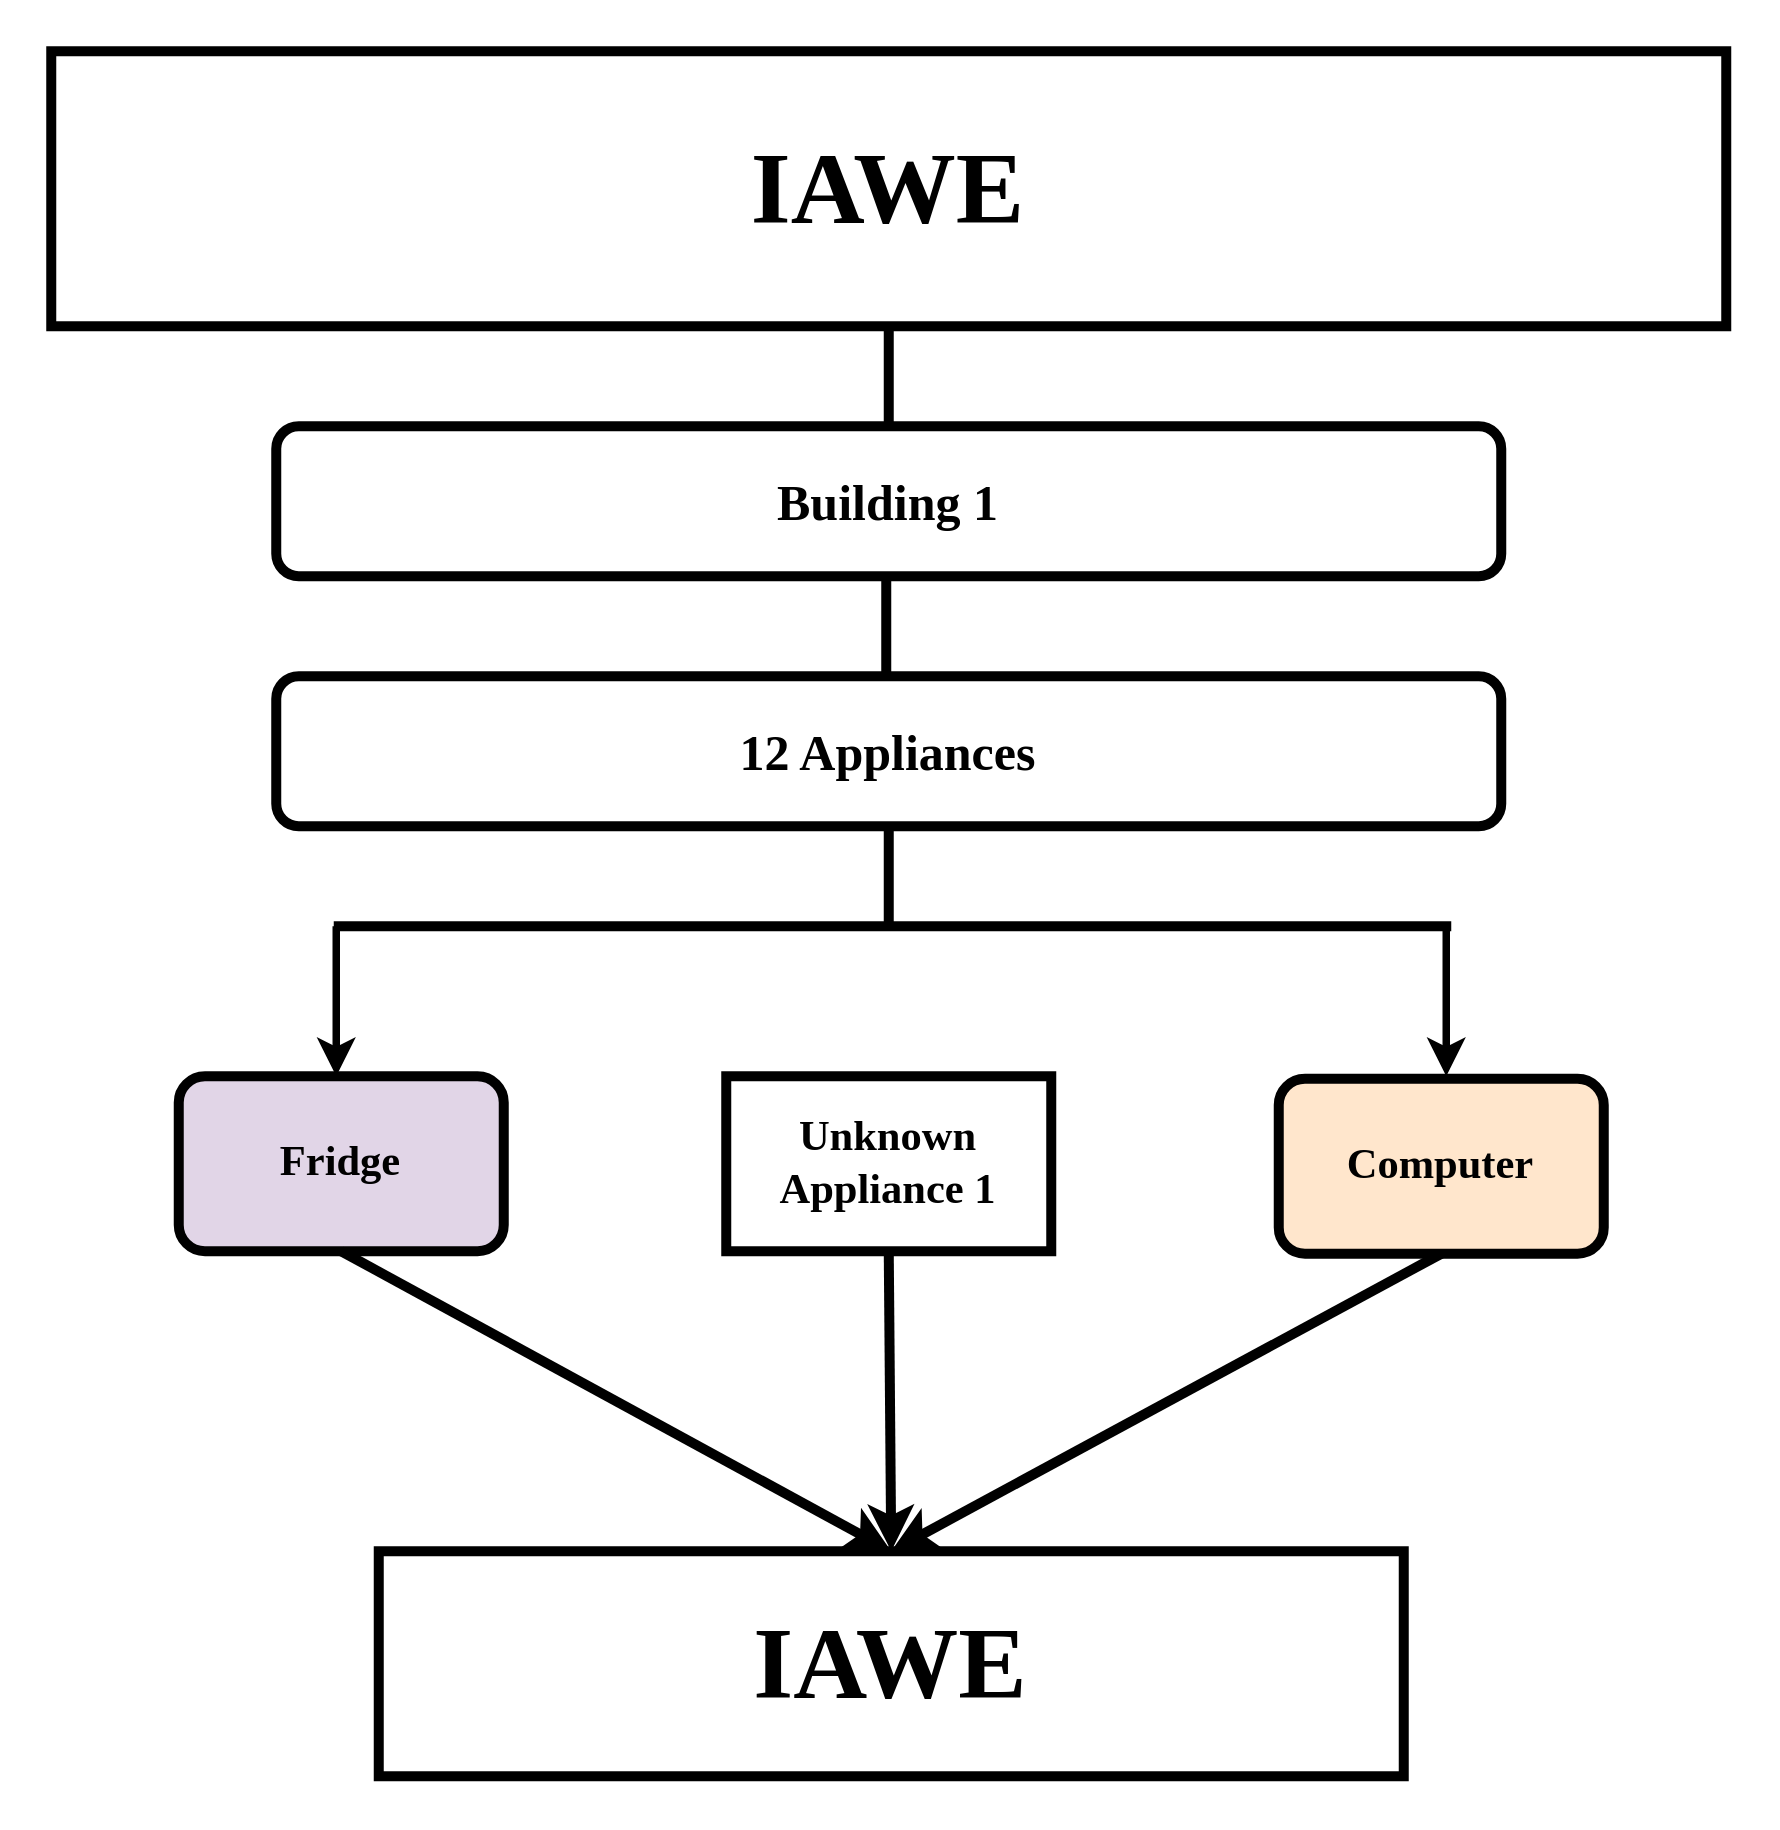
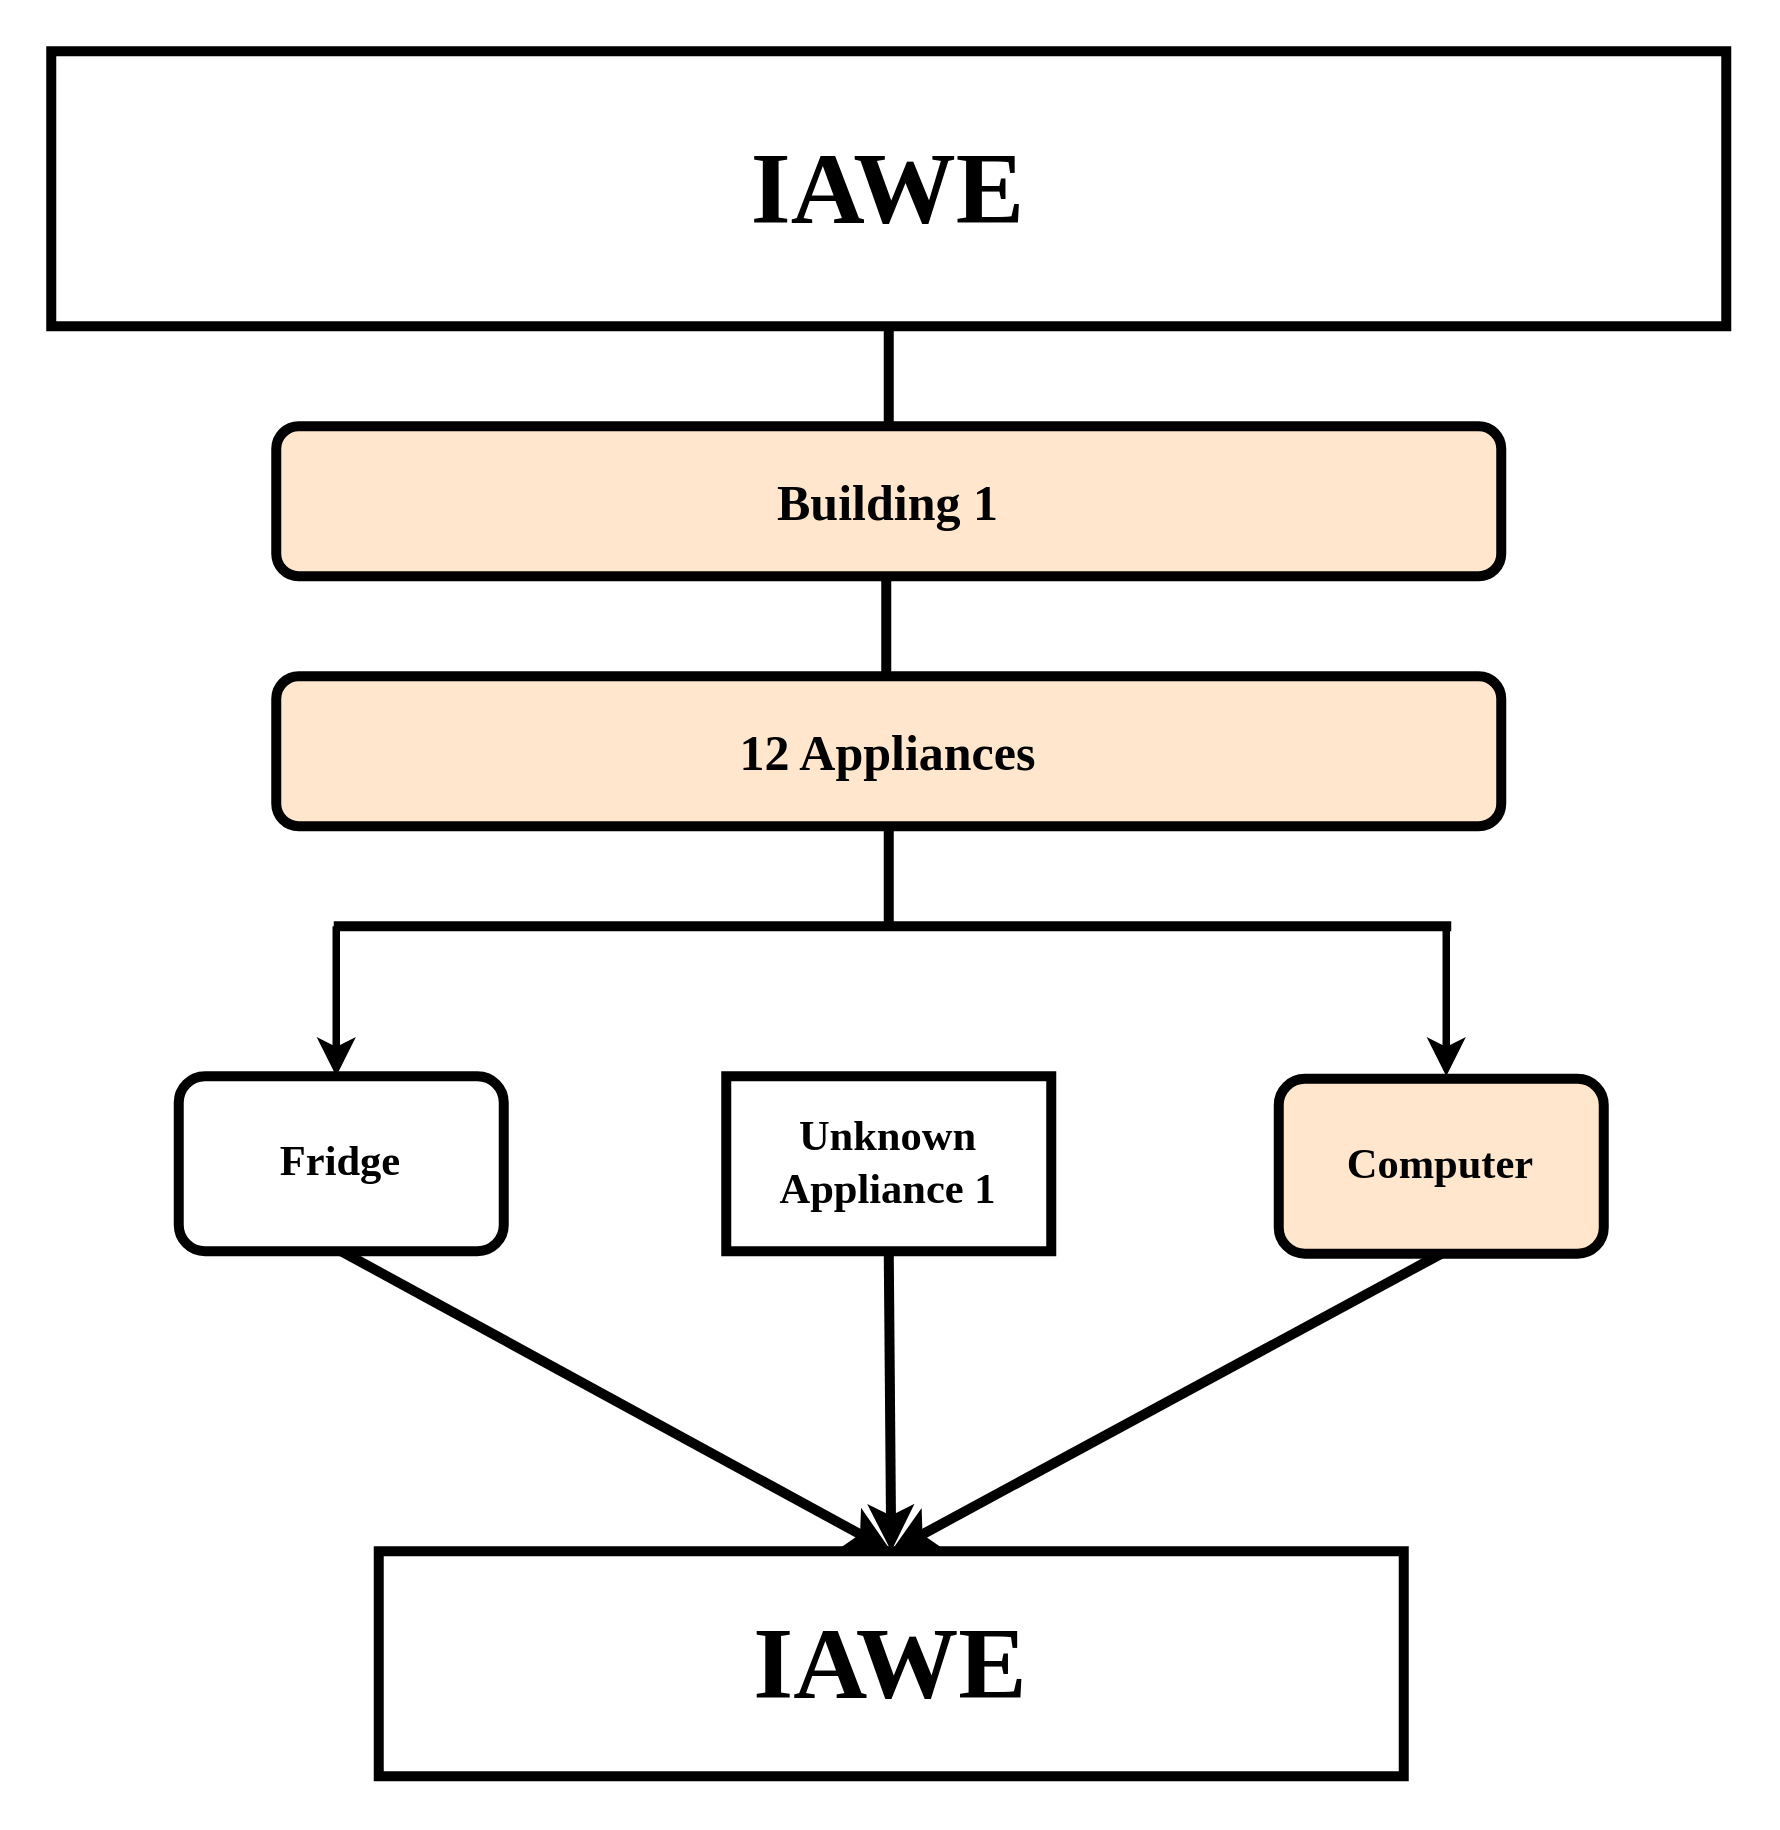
- <mxCell id="5" value="&lt;font style=&quot;font-size: 20px;&quot; face=&quot;Times New Roman&quot;&gt;&lt;b&gt;Building 1&lt;/b&gt;&lt;/font&gt;" style="rounded=1;whiteSpace=wrap;html=1;strokeWidth=4;" vertex="1" parent="1"><mxGeometry x="110" y="170" width="490" height="60" as="geometry" /></mxCell>
+ <mxCell id="5" value="&lt;font style=&quot;font-size: 20px;&quot; face=&quot;Times New Roman&quot;&gt;&lt;b&gt;Building 1&lt;/b&gt;&lt;/font&gt;" style="rounded=1;whiteSpace=wrap;html=1;strokeWidth=4;fillColor=#ffe6cc;" vertex="1" parent="1"><mxGeometry x="110" y="170" width="490" height="60" as="geometry" /></mxCell>
- <mxCell id="7" value="&lt;font face=&quot;Times New Roman&quot;&gt;&lt;span style=&quot;font-size: 20px;&quot;&gt;&lt;b&gt;12 Appliances&lt;/b&gt;&lt;/span&gt;&lt;/font&gt;" style="rounded=1;whiteSpace=wrap;html=1;strokeWidth=4;" vertex="1" parent="1"><mxGeometry x="110" y="270" width="490" height="60" as="geometry" /></mxCell>
+ <mxCell id="7" value="&lt;font face=&quot;Times New Roman&quot;&gt;&lt;span style=&quot;font-size: 20px;&quot;&gt;&lt;b&gt;12 Appliances&lt;/b&gt;&lt;/span&gt;&lt;/font&gt;" style="rounded=1;whiteSpace=wrap;html=1;strokeWidth=4;fillColor=#ffe6cc;" vertex="1" parent="1"><mxGeometry x="110" y="270" width="490" height="60" as="geometry" /></mxCell>
- <mxCell id="3" value="&lt;font size=&quot;1&quot; face=&quot;Times New Roman&quot;&gt;&lt;b style=&quot;font-size: 17px;&quot;&gt;Fridge&lt;/b&gt;&lt;/font&gt;" style="rounded=1;whiteSpace=wrap;html=1;fontSize=12;glass=0;strokeWidth=4;shadow=0;fillColor=#e1d5e7;" vertex="1" parent="1"><mxGeometry x="71" y="430" width="130" height="70" as="geometry" /></mxCell>
+ <mxCell id="3" value="&lt;font size=&quot;1&quot; face=&quot;Times New Roman&quot;&gt;&lt;b style=&quot;font-size: 17px;&quot;&gt;Fridge&lt;/b&gt;&lt;/font&gt;" style="rounded=1;whiteSpace=wrap;html=1;fontSize=12;glass=0;strokeWidth=4;shadow=0;" vertex="1" parent="1"><mxGeometry x="71" y="430" width="130" height="70" as="geometry" /></mxCell>
